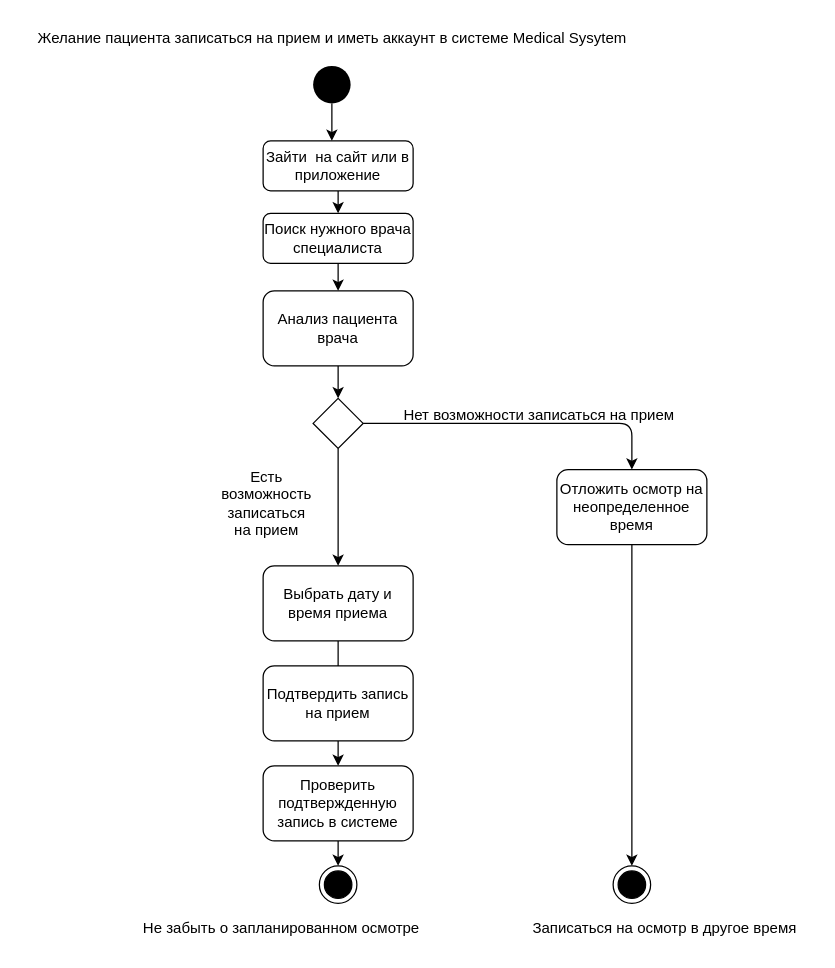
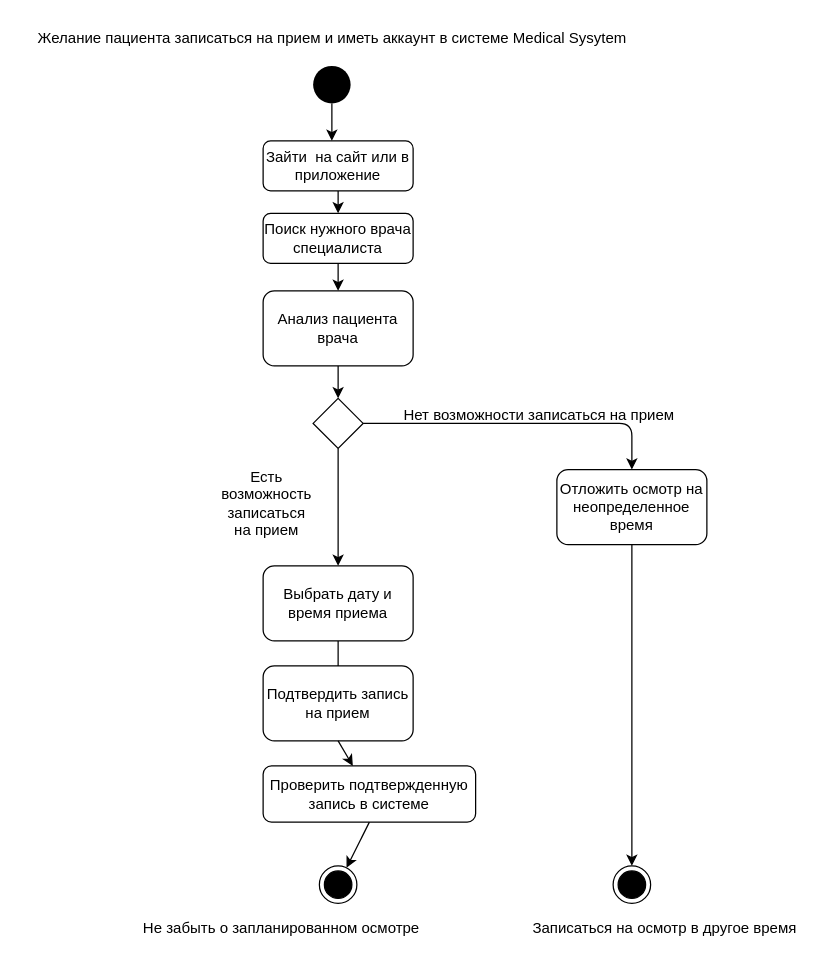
- <mxCell id="20" value="Проверить подтвержденную запись в системе" style="rounded=1;whiteSpace=wrap;html=1;" vertex="1" parent="1"><mxGeometry x="210" y="612" width="120" height="60" as="geometry" /></mxCell>
+ <mxCell id="20" value="Проверить подтвержденную запись в системе" style="rounded=1;whiteSpace=wrap;html=1;" vertex="1" parent="1"><mxGeometry x="210" y="612" width="170" height="45" as="geometry" /></mxCell>
